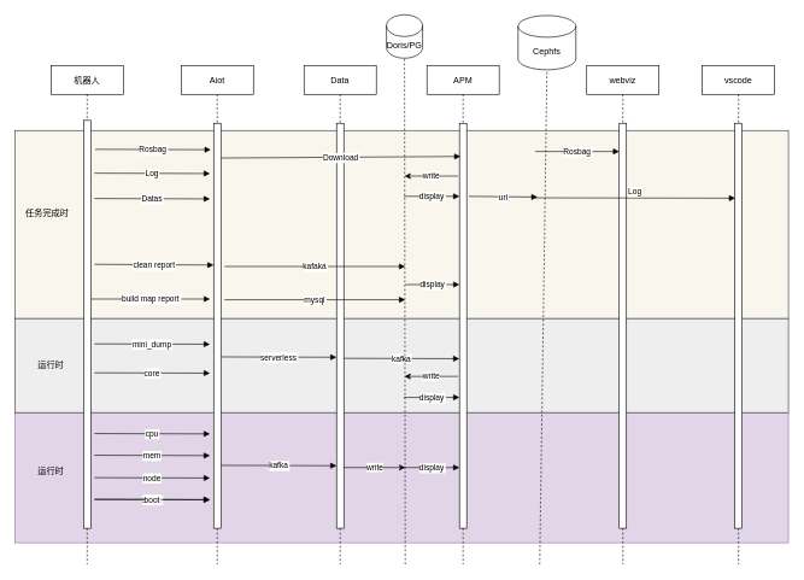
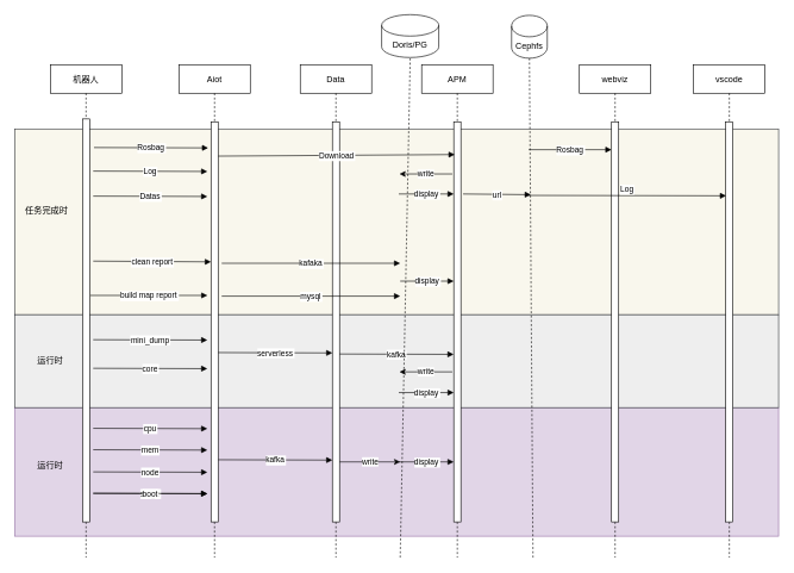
- <mxCell id="39" value="Doris/PG" style="shape=cylinder3;whiteSpace=wrap;html=1;boundedLbl=1;backgroundOutline=1;size=15;" vertex="1" parent="1"><mxGeometry x="534" y="20" width="50" height="60" as="geometry" /></mxCell>
+ <mxCell id="39" value="Doris/PG" style="shape=cylinder3;whiteSpace=wrap;html=1;boundedLbl=1;backgroundOutline=1;size=15;" vertex="1" parent="1"><mxGeometry x="534" y="20" width="80" height="60" as="geometry" /></mxCell>
- <mxCell id="41" value="Cephfs" style="shape=cylinder3;whiteSpace=wrap;html=1;boundedLbl=1;backgroundOutline=1;size=15;" vertex="1" parent="1"><mxGeometry x="716" y="21" width="80" height="75" as="geometry" /></mxCell>
+ <mxCell id="41" value="Cephfs" style="shape=cylinder3;whiteSpace=wrap;html=1;boundedLbl=1;backgroundOutline=1;size=15;" vertex="1" parent="1"><mxGeometry x="716" y="21" width="50" height="60" as="geometry" /></mxCell>
